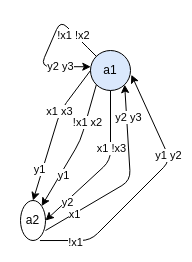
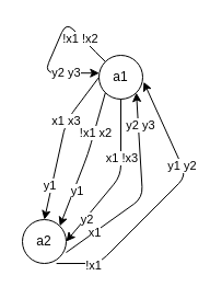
- <mxCell id="2" value="a1" style="ellipse;whiteSpace=wrap;html=1;fillColor=#dae8fc;" parent="1" vertex="1"><mxGeometry x="90" y="50" width="40" height="40" as="geometry" /></mxCell>
+ <mxCell id="2" value="a1" style="ellipse;whiteSpace=wrap;html=1;" parent="1" vertex="1"><mxGeometry x="90" y="50" width="40" height="40" as="geometry" /></mxCell>
- <mxCell id="3" value="a2" style="ellipse;whiteSpace=wrap;html=1;" parent="1" vertex="1"><mxGeometry x="20" y="200" width="25" height="40" as="geometry" /></mxCell>
+ <mxCell id="3" value="a2" style="ellipse;whiteSpace=wrap;html=1;" parent="1" vertex="1"><mxGeometry x="20" y="200" width="40" height="40" as="geometry" /></mxCell>
